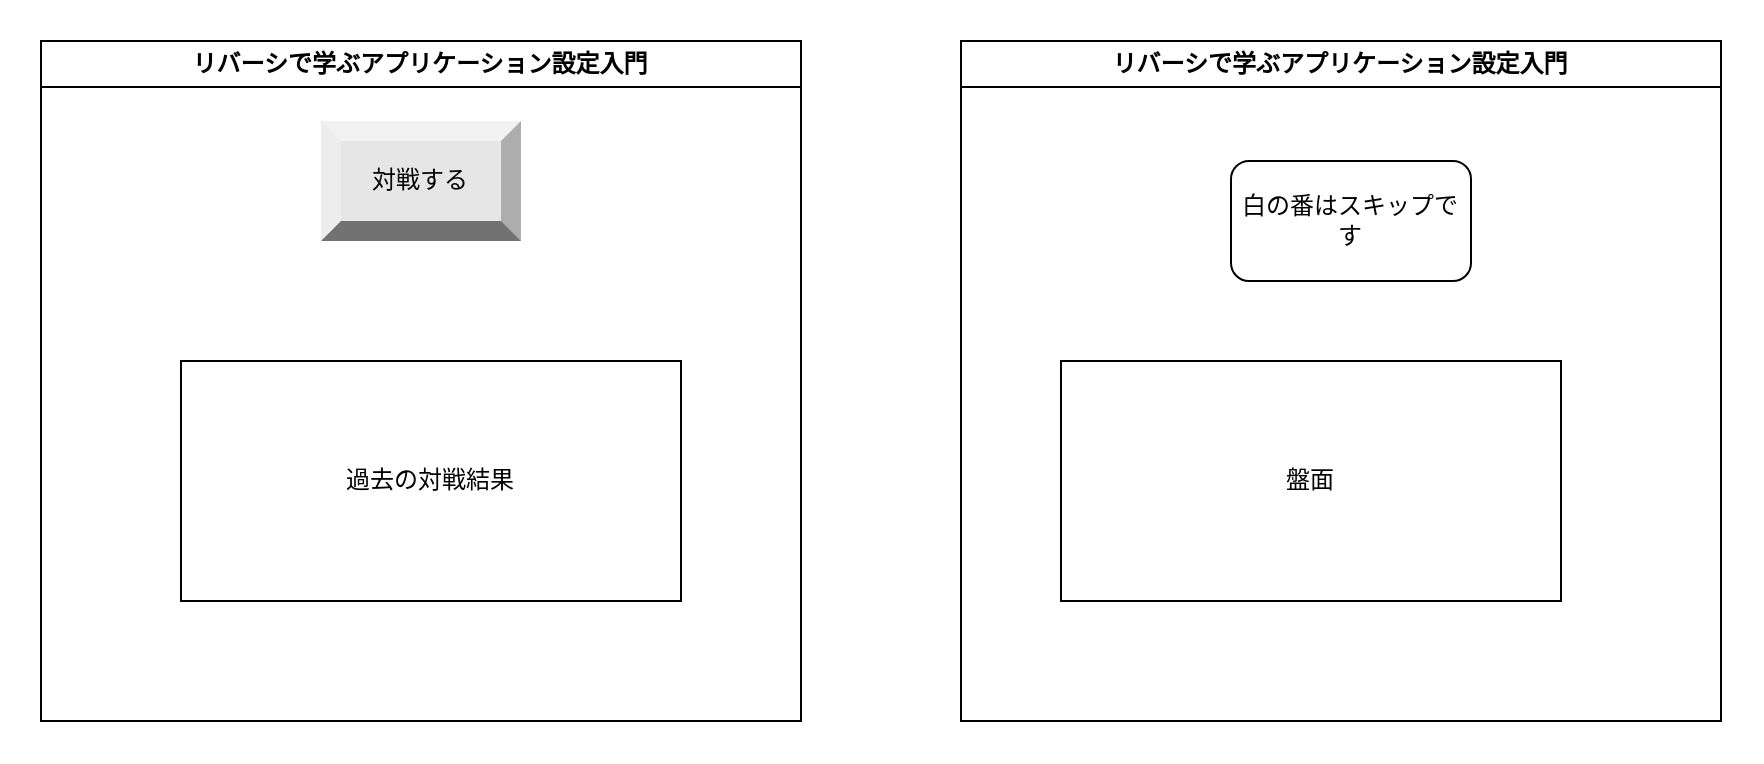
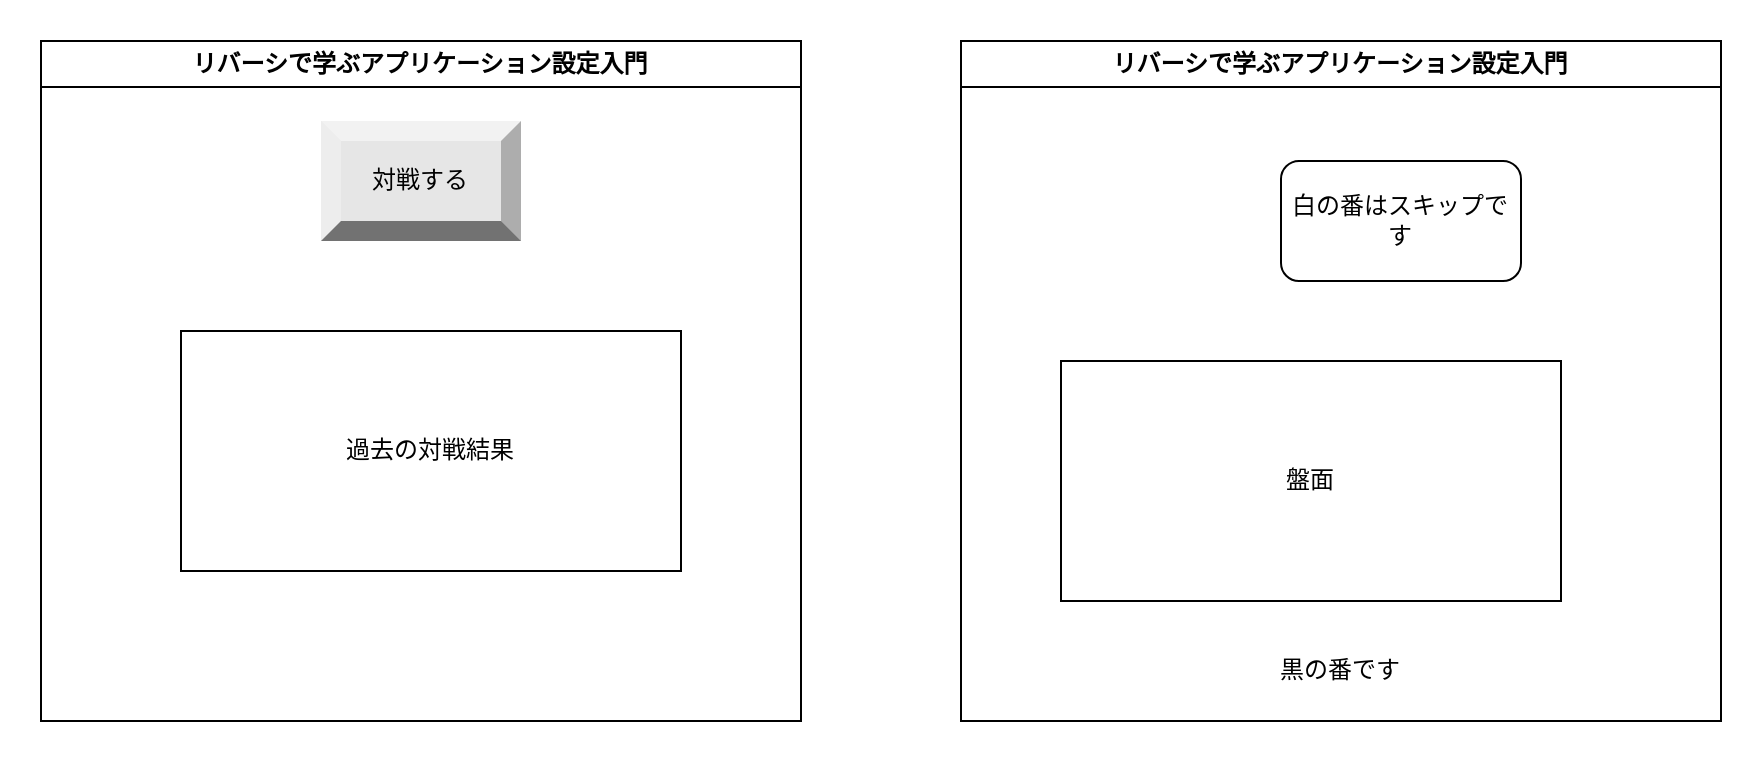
- <mxCell id="7" value="白の番はスキップです" style="rounded=1;whiteSpace=wrap;html=1;fillColor=none;" vertex="1" parent="5"><mxGeometry x="135" y="60" width="120" height="60" as="geometry" /></mxCell>
+ <mxCell id="7" value="白の番はスキップです" style="rounded=1;whiteSpace=wrap;html=1;fillColor=none;" vertex="1" parent="5"><mxGeometry x="160" y="60" width="120" height="60" as="geometry" /></mxCell>
- <mxCell id="4" value="過去の対戦結果" style="rounded=0;whiteSpace=wrap;html=1;fillColor=none;" vertex="1" parent="2"><mxGeometry x="70" y="160" width="250" height="120" as="geometry" /></mxCell>
+ <mxCell id="4" value="過去の対戦結果" style="rounded=0;whiteSpace=wrap;html=1;fillColor=none;" vertex="1" parent="2"><mxGeometry x="70" y="145" width="250" height="120" as="geometry" /></mxCell>
+ <mxCell id="8" value="黒の番です" style="text;html=1;strokeColor=none;fillColor=none;align=center;verticalAlign=middle;whiteSpace=wrap;rounded=0;" vertex="1" parent="5"><mxGeometry x="140" y="300" width="100" height="30" as="geometry" /></mxCell>
